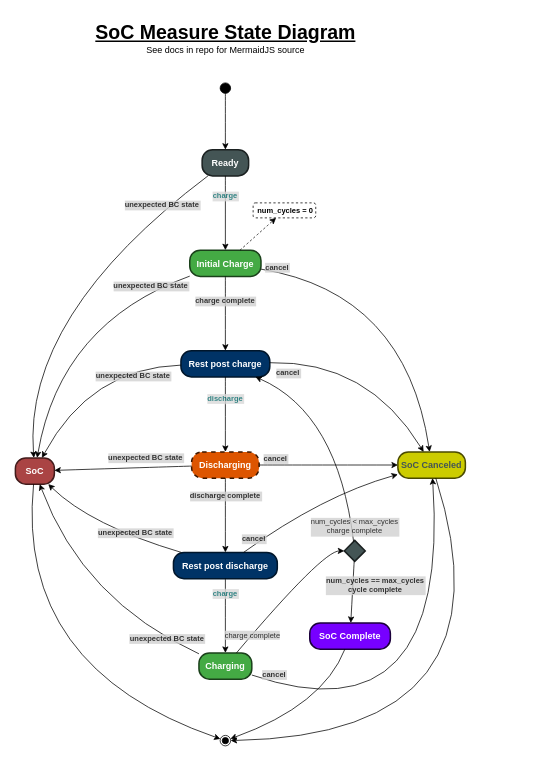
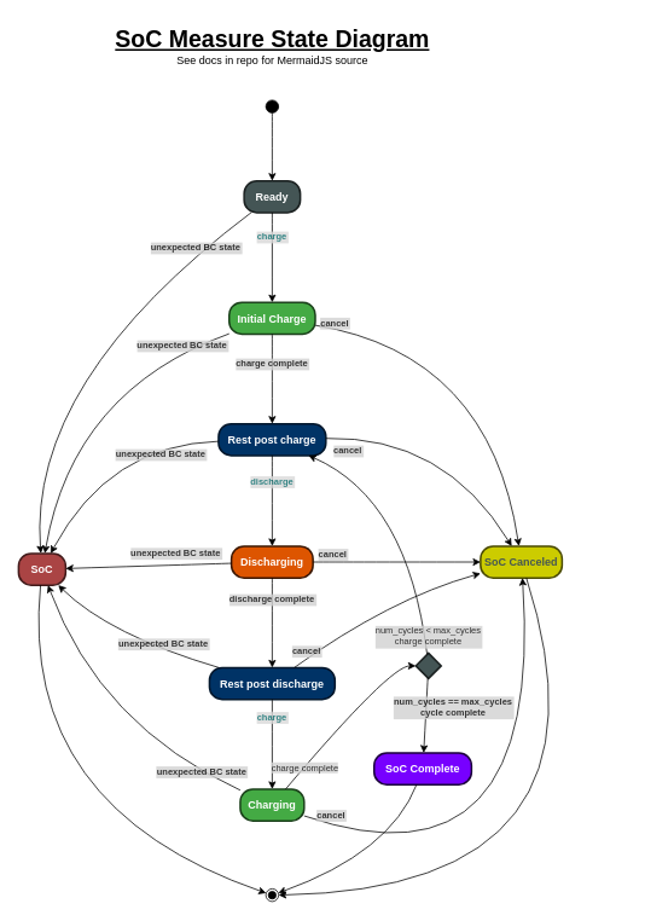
- <mxCell id="5" value="num_cycles = 0" style="align=left;spacingLeft=4;rounded=1;dashed=1;fontStyle=1;fontSize=10;" parent="1" vertex="1"><mxGeometry x="337" y="270" width="83.5" height="20" as="geometry" /></mxCell>
- <mxCell id="16" value="" style="curved=1;dashed=1;startArrow=none;;rounded=0;" parent="1" source="4" target="5" edge="1"><mxGeometry relative="1" as="geometry"><Array as="points" /></mxGeometry></mxCell>
- <mxCell id="8" value="Discharging" style="rounded=1;arcSize=40;strokeWidth=2;fillColor=#DD5500;strokeColor=#3B1700;fontStyle=1;fontColor=#FFFFFF;dashed=1;" parent="1" vertex="1"><mxGeometry x="255" y="602" width="90" height="35" as="geometry" /></mxCell>
+ <mxCell id="8" value="Discharging" style="rounded=1;arcSize=40;strokeWidth=2;fillColor=#DD5500;strokeColor=#3B1700;fontStyle=1;fontColor=#FFFFFF;" parent="1" vertex="1"><mxGeometry x="255" y="602" width="90" height="35" as="geometry" /></mxCell>
